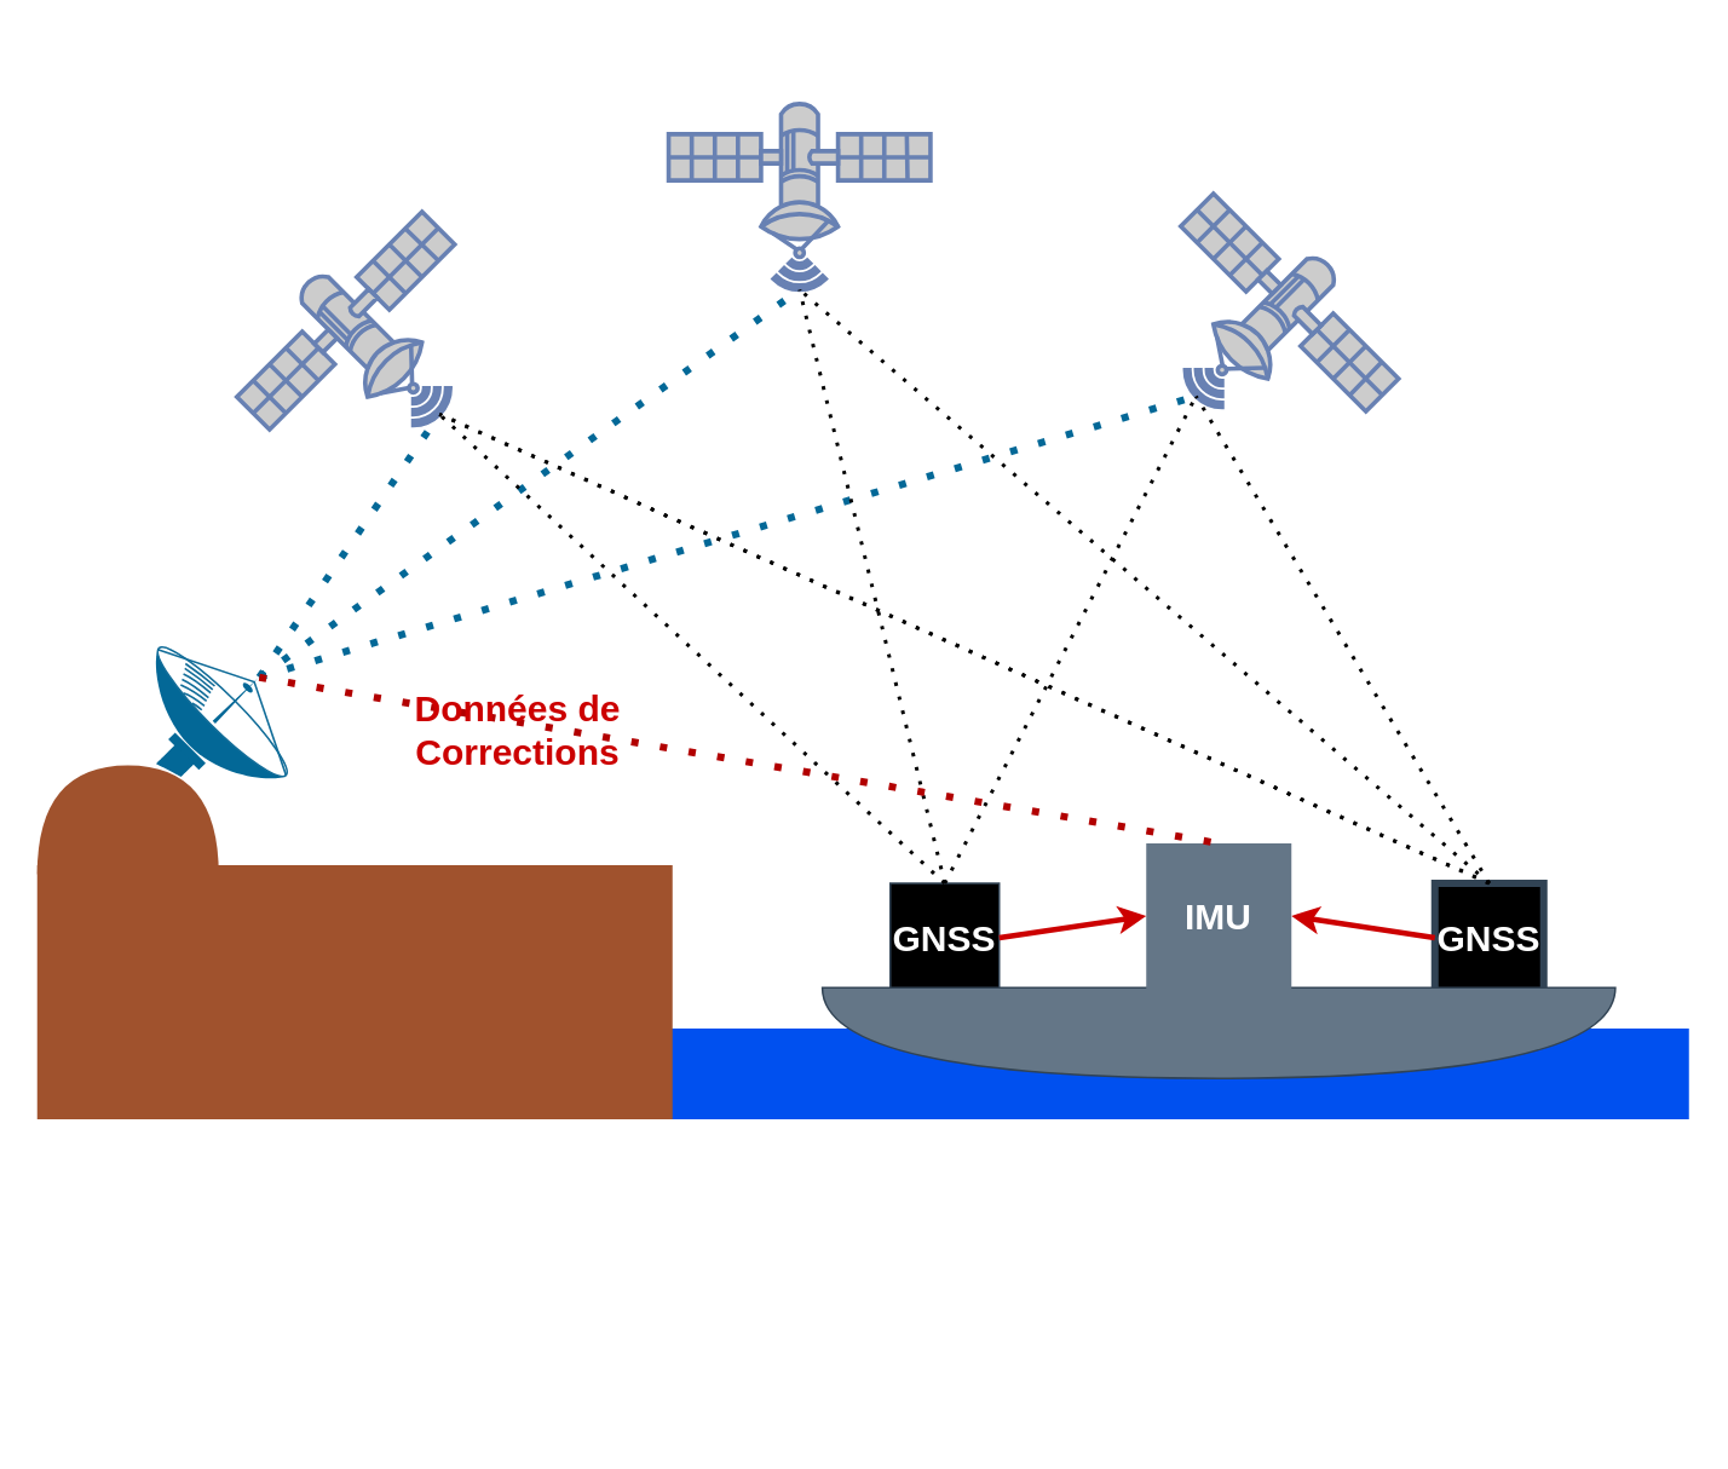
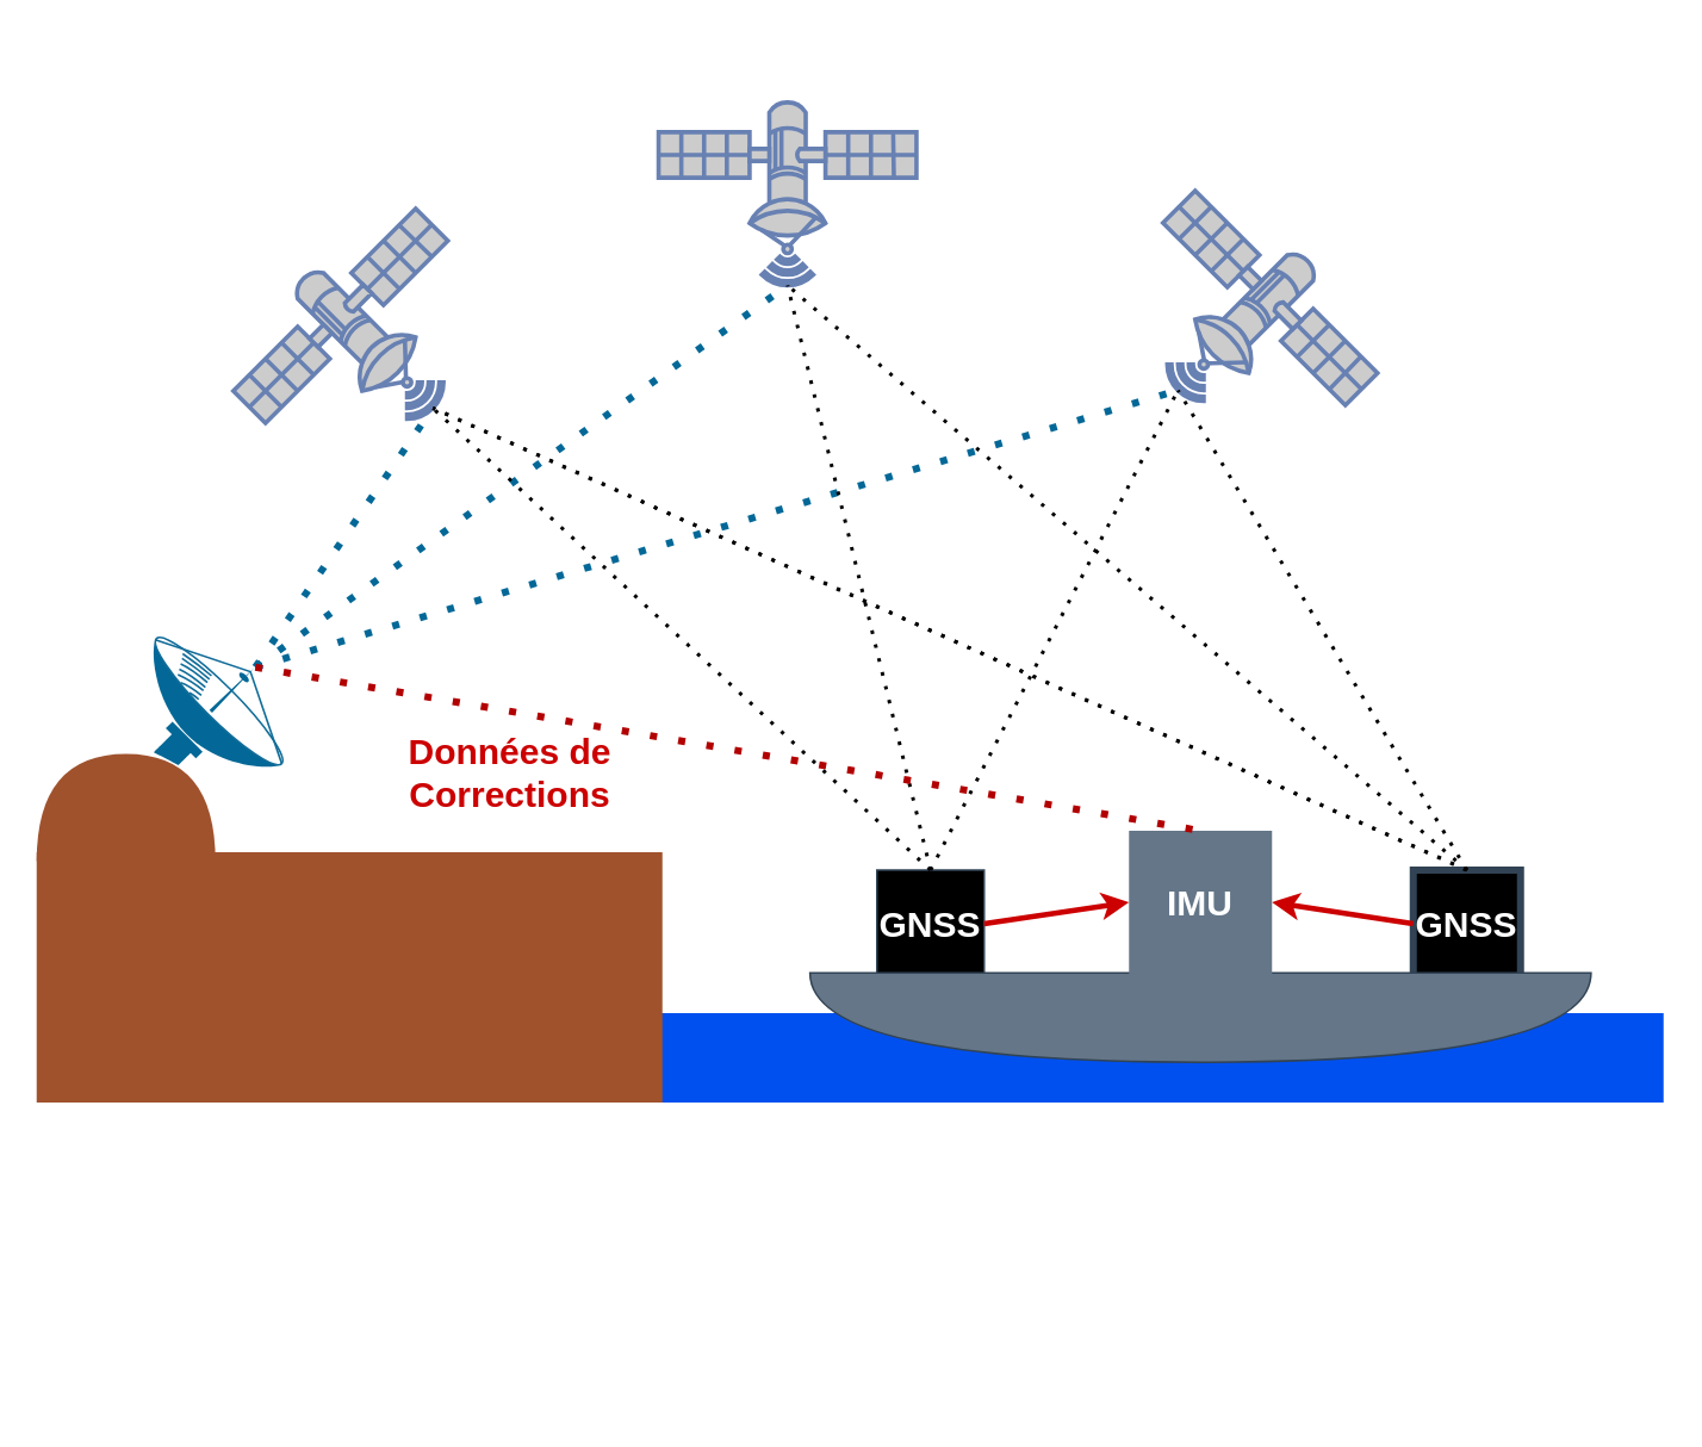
- <mxCell id="24" value="&lt;span style=&quot;font-size: 20px;&quot;&gt;&lt;b&gt;&lt;font color=&quot;#cc0000&quot;&gt;Données de Corrections&lt;/font&gt;&lt;/b&gt;&lt;/span&gt;" style="text;html=1;align=center;verticalAlign=middle;whiteSpace=wrap;rounded=0;" vertex="1" parent="1"><mxGeometry x="220" y="380" width="130" height="30" as="geometry" /></mxCell>
+ <mxCell id="24" value="&lt;span style=&quot;font-size: 20px;&quot;&gt;&lt;b&gt;&lt;font color=&quot;#cc0000&quot;&gt;Données de Corrections&lt;/font&gt;&lt;/b&gt;&lt;/span&gt;" style="text;html=1;align=center;verticalAlign=middle;whiteSpace=wrap;rounded=0;" vertex="1" parent="1"><mxGeometry x="220" y="410" width="130" height="30" as="geometry" /></mxCell>
